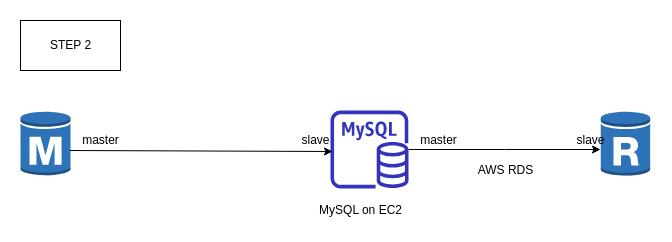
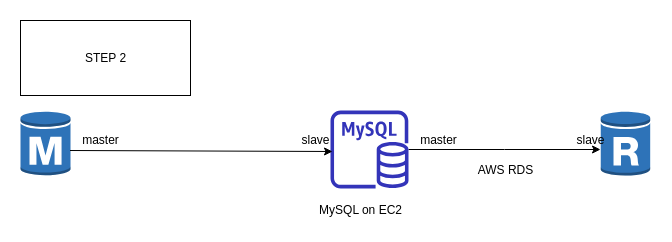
- <mxCell id="13" value="STEP 2" style="html=1;dashed=0;whitespace=wrap;" vertex="1" parent="1"><mxGeometry x="20" y="20" width="100" height="50" as="geometry" /></mxCell>
+ <mxCell id="13" value="STEP 2" style="html=1;dashed=0;whitespace=wrap;" vertex="1" parent="1"><mxGeometry x="20" y="20" width="170" height="75" as="geometry" /></mxCell>
